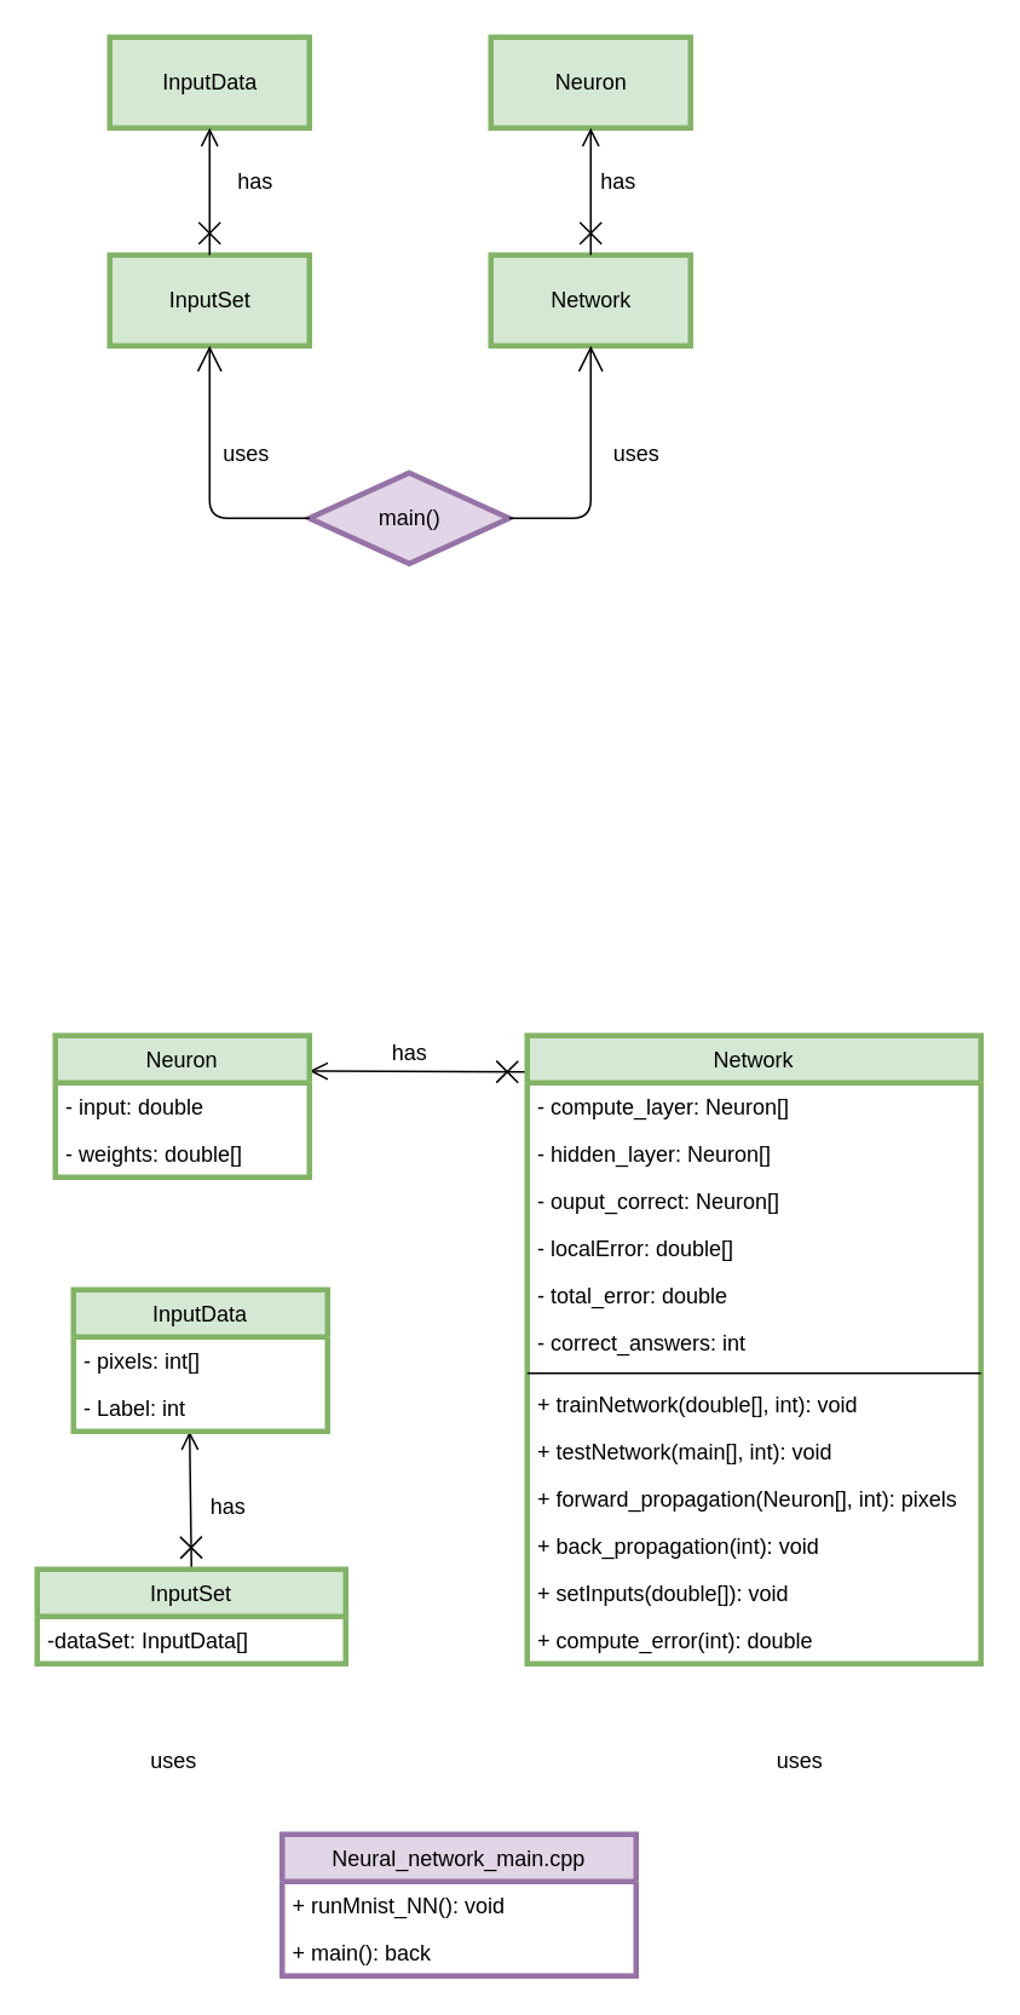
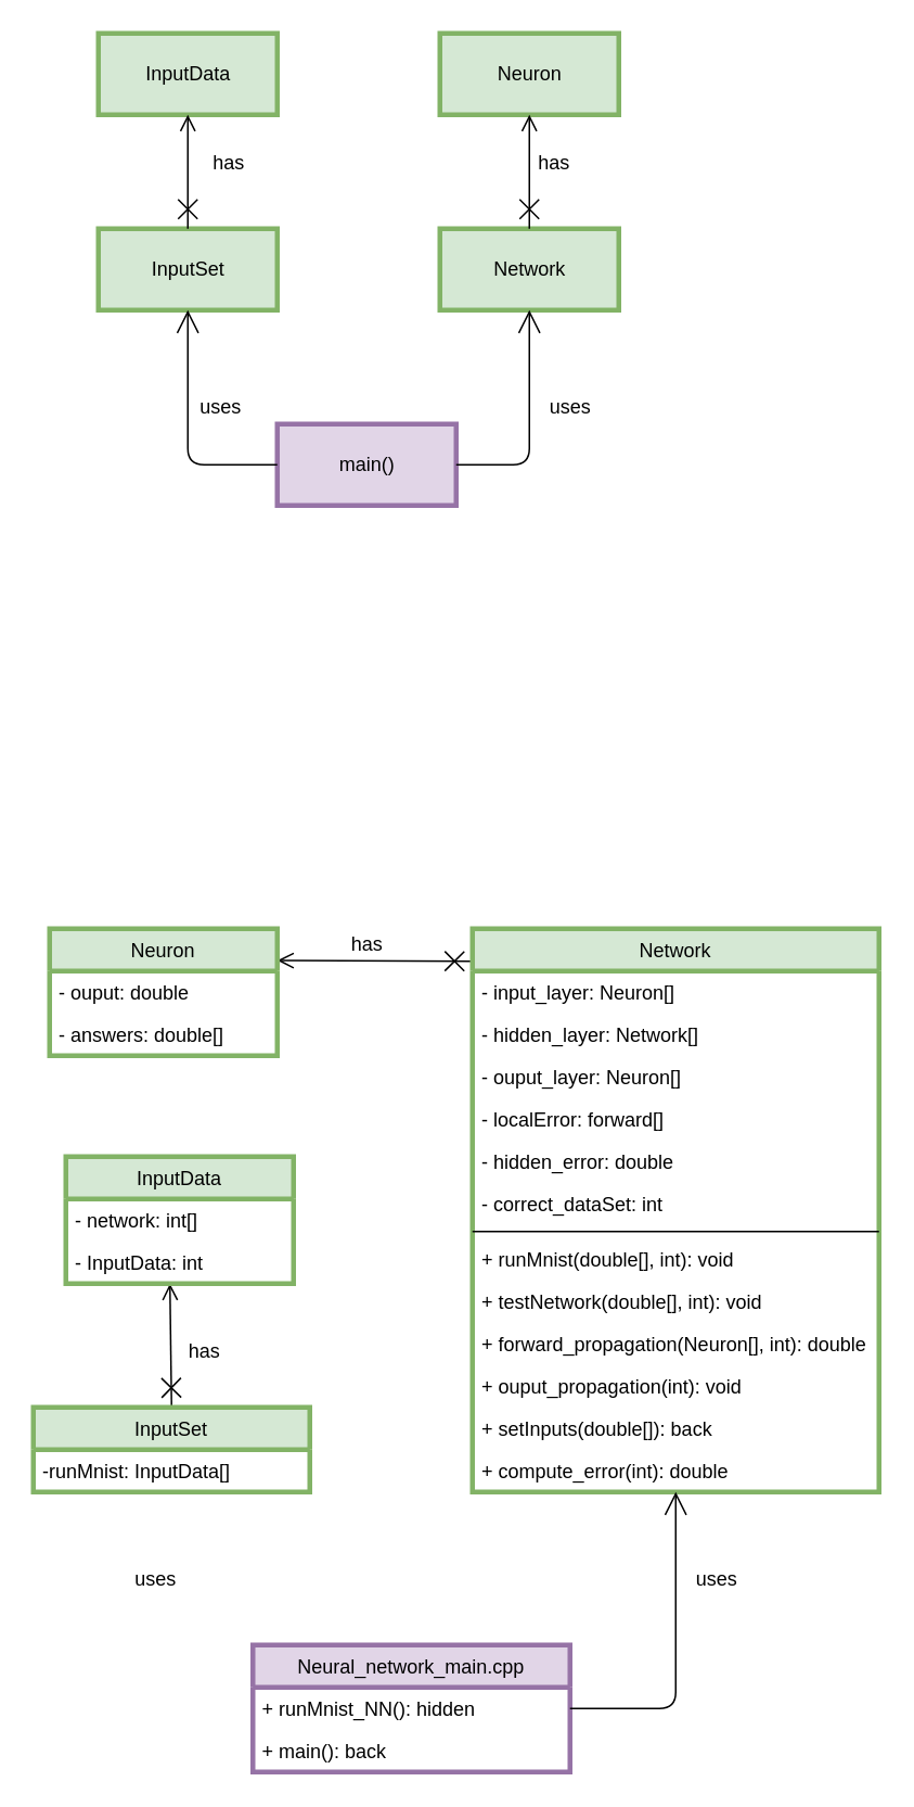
- <mxCell id="10" value="main()" style="rhombus;html=1;fillColor=#e1d5e7;strokeColor=#9673a6;strokeWidth=3;" vertex="1" parent="1"><mxGeometry x="170" y="260" width="110" height="50" as="geometry" /></mxCell>
+ <mxCell id="10" value="main()" style="html=1;fillColor=#e1d5e7;strokeColor=#9673a6;strokeWidth=3;" vertex="1" parent="1"><mxGeometry x="170" y="260" width="110" height="50" as="geometry" /></mxCell>
- <mxCell id="30" value="- input: double" style="text;strokeColor=none;fillColor=none;align=left;verticalAlign=top;spacingLeft=4;spacingRight=4;overflow=hidden;rotatable=0;points=[[0,0.5],[1,0.5]];portConstraint=eastwest;" vertex="1" parent="29"><mxGeometry y="26" width="140" height="26" as="geometry" /></mxCell>
+ <mxCell id="30" value="- ouput: double" style="text;strokeColor=none;fillColor=none;align=left;verticalAlign=top;spacingLeft=4;spacingRight=4;overflow=hidden;rotatable=0;points=[[0,0.5],[1,0.5]];portConstraint=eastwest;" vertex="1" parent="29"><mxGeometry y="26" width="140" height="26" as="geometry" /></mxCell>
- <mxCell id="16" value="- compute_layer: Neuron[]" style="text;strokeColor=none;fillColor=none;align=left;verticalAlign=top;spacingLeft=4;spacingRight=4;overflow=hidden;rotatable=0;points=[[0,0.5],[1,0.5]];portConstraint=eastwest;" vertex="1" parent="15"><mxGeometry y="26" width="250" height="26" as="geometry" /></mxCell>
+ <mxCell id="16" value="- input_layer: Neuron[]" style="text;strokeColor=none;fillColor=none;align=left;verticalAlign=top;spacingLeft=4;spacingRight=4;overflow=hidden;rotatable=0;points=[[0,0.5],[1,0.5]];portConstraint=eastwest;" vertex="1" parent="15"><mxGeometry y="26" width="250" height="26" as="geometry" /></mxCell>
- <mxCell id="31" value="- weights: double[]" style="text;strokeColor=none;fillColor=none;align=left;verticalAlign=top;spacingLeft=4;spacingRight=4;overflow=hidden;rotatable=0;points=[[0,0.5],[1,0.5]];portConstraint=eastwest;" vertex="1" parent="29"><mxGeometry y="52" width="140" height="26" as="geometry" /></mxCell>
+ <mxCell id="31" value="- answers: double[]" style="text;strokeColor=none;fillColor=none;align=left;verticalAlign=top;spacingLeft=4;spacingRight=4;overflow=hidden;rotatable=0;points=[[0,0.5],[1,0.5]];portConstraint=eastwest;" vertex="1" parent="29"><mxGeometry y="52" width="140" height="26" as="geometry" /></mxCell>
- <mxCell id="17" value="- hidden_layer: Neuron[]" style="text;strokeColor=none;fillColor=none;align=left;verticalAlign=top;spacingLeft=4;spacingRight=4;overflow=hidden;rotatable=0;points=[[0,0.5],[1,0.5]];portConstraint=eastwest;" vertex="1" parent="15"><mxGeometry y="52" width="250" height="26" as="geometry" /></mxCell>
+ <mxCell id="17" value="- hidden_layer: Network[]" style="text;strokeColor=none;fillColor=none;align=left;verticalAlign=top;spacingLeft=4;spacingRight=4;overflow=hidden;rotatable=0;points=[[0,0.5],[1,0.5]];portConstraint=eastwest;" vertex="1" parent="15"><mxGeometry y="52" width="250" height="26" as="geometry" /></mxCell>
- <mxCell id="18" value="- ouput_correct: Neuron[]" style="text;strokeColor=none;fillColor=none;align=left;verticalAlign=top;spacingLeft=4;spacingRight=4;overflow=hidden;rotatable=0;points=[[0,0.5],[1,0.5]];portConstraint=eastwest;" vertex="1" parent="15"><mxGeometry y="78" width="250" height="26" as="geometry" /></mxCell>
+ <mxCell id="18" value="- ouput_layer: Neuron[]" style="text;strokeColor=none;fillColor=none;align=left;verticalAlign=top;spacingLeft=4;spacingRight=4;overflow=hidden;rotatable=0;points=[[0,0.5],[1,0.5]];portConstraint=eastwest;" vertex="1" parent="15"><mxGeometry y="78" width="250" height="26" as="geometry" /></mxCell>
- <mxCell id="19" value="- localError: double[]" style="text;strokeColor=none;fillColor=none;align=left;verticalAlign=top;spacingLeft=4;spacingRight=4;overflow=hidden;rotatable=0;points=[[0,0.5],[1,0.5]];portConstraint=eastwest;" vertex="1" parent="15"><mxGeometry y="104" width="250" height="26" as="geometry" /></mxCell>
+ <mxCell id="19" value="- localError: forward[]" style="text;strokeColor=none;fillColor=none;align=left;verticalAlign=top;spacingLeft=4;spacingRight=4;overflow=hidden;rotatable=0;points=[[0,0.5],[1,0.5]];portConstraint=eastwest;" vertex="1" parent="15"><mxGeometry y="104" width="250" height="26" as="geometry" /></mxCell>
- <mxCell id="20" value="- total_error: double" style="text;strokeColor=none;fillColor=none;align=left;verticalAlign=top;spacingLeft=4;spacingRight=4;overflow=hidden;rotatable=0;points=[[0,0.5],[1,0.5]];portConstraint=eastwest;" vertex="1" parent="15"><mxGeometry y="130" width="250" height="26" as="geometry" /></mxCell>
+ <mxCell id="20" value="- hidden_error: double" style="text;strokeColor=none;fillColor=none;align=left;verticalAlign=top;spacingLeft=4;spacingRight=4;overflow=hidden;rotatable=0;points=[[0,0.5],[1,0.5]];portConstraint=eastwest;" vertex="1" parent="15"><mxGeometry y="130" width="250" height="26" as="geometry" /></mxCell>
- <mxCell id="21" value="- correct_answers: int" style="text;strokeColor=none;fillColor=none;align=left;verticalAlign=top;spacingLeft=4;spacingRight=4;overflow=hidden;rotatable=0;points=[[0,0.5],[1,0.5]];portConstraint=eastwest;" vertex="1" parent="15"><mxGeometry y="156" width="250" height="26" as="geometry" /></mxCell>
+ <mxCell id="21" value="- correct_dataSet: int" style="text;strokeColor=none;fillColor=none;align=left;verticalAlign=top;spacingLeft=4;spacingRight=4;overflow=hidden;rotatable=0;points=[[0,0.5],[1,0.5]];portConstraint=eastwest;" vertex="1" parent="15"><mxGeometry y="156" width="250" height="26" as="geometry" /></mxCell>
- <mxCell id="33" value="- pixels: int[]" style="text;strokeColor=none;fillColor=none;align=left;verticalAlign=top;spacingLeft=4;spacingRight=4;overflow=hidden;rotatable=0;points=[[0,0.5],[1,0.5]];portConstraint=eastwest;" parent="32" vertex="1"><mxGeometry y="26" width="140" height="26" as="geometry" /></mxCell>
+ <mxCell id="33" value="- network: int[]" style="text;strokeColor=none;fillColor=none;align=left;verticalAlign=top;spacingLeft=4;spacingRight=4;overflow=hidden;rotatable=0;points=[[0,0.5],[1,0.5]];portConstraint=eastwest;" parent="32" vertex="1"><mxGeometry y="26" width="140" height="26" as="geometry" /></mxCell>
- <mxCell id="23" value="+ trainNetwork(double[], int): void" style="text;strokeColor=none;fillColor=none;align=left;verticalAlign=top;spacingLeft=4;spacingRight=4;overflow=hidden;rotatable=0;points=[[0,0.5],[1,0.5]];portConstraint=eastwest;" vertex="1" parent="15"><mxGeometry y="190" width="250" height="26" as="geometry" /></mxCell>
+ <mxCell id="23" value="+ runMnist(double[], int): void" style="text;strokeColor=none;fillColor=none;align=left;verticalAlign=top;spacingLeft=4;spacingRight=4;overflow=hidden;rotatable=0;points=[[0,0.5],[1,0.5]];portConstraint=eastwest;" vertex="1" parent="15"><mxGeometry y="190" width="250" height="26" as="geometry" /></mxCell>
- <mxCell id="34" value="- Label: int" style="text;strokeColor=none;fillColor=none;align=left;verticalAlign=top;spacingLeft=4;spacingRight=4;overflow=hidden;rotatable=0;points=[[0,0.5],[1,0.5]];portConstraint=eastwest;" parent="32" vertex="1"><mxGeometry y="52" width="140" height="26" as="geometry" /></mxCell>
+ <mxCell id="34" value="- InputData: int" style="text;strokeColor=none;fillColor=none;align=left;verticalAlign=top;spacingLeft=4;spacingRight=4;overflow=hidden;rotatable=0;points=[[0,0.5],[1,0.5]];portConstraint=eastwest;" parent="32" vertex="1"><mxGeometry y="52" width="140" height="26" as="geometry" /></mxCell>
- <mxCell id="24" value="+ testNetwork(main[], int): void" style="text;strokeColor=none;fillColor=none;align=left;verticalAlign=top;spacingLeft=4;spacingRight=4;overflow=hidden;rotatable=0;points=[[0,0.5],[1,0.5]];portConstraint=eastwest;" vertex="1" parent="15"><mxGeometry y="216" width="250" height="26" as="geometry" /></mxCell>
+ <mxCell id="24" value="+ testNetwork(double[], int): void" style="text;strokeColor=none;fillColor=none;align=left;verticalAlign=top;spacingLeft=4;spacingRight=4;overflow=hidden;rotatable=0;points=[[0,0.5],[1,0.5]];portConstraint=eastwest;" vertex="1" parent="15"><mxGeometry y="216" width="250" height="26" as="geometry" /></mxCell>
- <mxCell id="25" value="+ forward_propagation(Neuron[], int): pixels" style="text;strokeColor=none;fillColor=none;align=left;verticalAlign=top;spacingLeft=4;spacingRight=4;overflow=hidden;rotatable=0;points=[[0,0.5],[1,0.5]];portConstraint=eastwest;" vertex="1" parent="15"><mxGeometry y="242" width="250" height="26" as="geometry" /></mxCell>
+ <mxCell id="25" value="+ forward_propagation(Neuron[], int): double" style="text;strokeColor=none;fillColor=none;align=left;verticalAlign=top;spacingLeft=4;spacingRight=4;overflow=hidden;rotatable=0;points=[[0,0.5],[1,0.5]];portConstraint=eastwest;" vertex="1" parent="15"><mxGeometry y="242" width="250" height="26" as="geometry" /></mxCell>
- <mxCell id="26" value="+ back_propagation(int): void" style="text;strokeColor=none;fillColor=none;align=left;verticalAlign=top;spacingLeft=4;spacingRight=4;overflow=hidden;rotatable=0;points=[[0,0.5],[1,0.5]];portConstraint=eastwest;" vertex="1" parent="15"><mxGeometry y="268" width="250" height="26" as="geometry" /></mxCell>
+ <mxCell id="26" value="+ ouput_propagation(int): void" style="text;strokeColor=none;fillColor=none;align=left;verticalAlign=top;spacingLeft=4;spacingRight=4;overflow=hidden;rotatable=0;points=[[0,0.5],[1,0.5]];portConstraint=eastwest;" vertex="1" parent="15"><mxGeometry y="268" width="250" height="26" as="geometry" /></mxCell>
- <mxCell id="27" value="+ setInputs(double[]): void" style="text;strokeColor=none;fillColor=none;align=left;verticalAlign=top;spacingLeft=4;spacingRight=4;overflow=hidden;rotatable=0;points=[[0,0.5],[1,0.5]];portConstraint=eastwest;" vertex="1" parent="15"><mxGeometry y="294" width="250" height="26" as="geometry" /></mxCell>
+ <mxCell id="27" value="+ setInputs(double[]): back" style="text;strokeColor=none;fillColor=none;align=left;verticalAlign=top;spacingLeft=4;spacingRight=4;overflow=hidden;rotatable=0;points=[[0,0.5],[1,0.5]];portConstraint=eastwest;" vertex="1" parent="15"><mxGeometry y="294" width="250" height="26" as="geometry" /></mxCell>
- <mxCell id="36" value="-dataSet: InputData[]" style="text;strokeColor=none;fillColor=none;align=left;verticalAlign=top;spacingLeft=4;spacingRight=4;overflow=hidden;rotatable=0;points=[[0,0.5],[1,0.5]];portConstraint=eastwest;" parent="35" vertex="1"><mxGeometry y="26" width="170" height="26" as="geometry" /></mxCell>
+ <mxCell id="36" value="-runMnist: InputData[]" style="text;strokeColor=none;fillColor=none;align=left;verticalAlign=top;spacingLeft=4;spacingRight=4;overflow=hidden;rotatable=0;points=[[0,0.5],[1,0.5]];portConstraint=eastwest;" parent="35" vertex="1"><mxGeometry y="26" width="170" height="26" as="geometry" /></mxCell>
+ <mxCell id="40" value="" style="endArrow=open;endFill=1;endSize=12;html=1;exitX=1;exitY=0.5;exitDx=0;exitDy=0;" edge="1" parent="1" source="37" target="28"><mxGeometry width="160" relative="1" as="geometry"><mxPoint x="400" y="1020" as="sourcePoint" /><mxPoint x="560" y="1020" as="targetPoint" /><Array as="points"><mxPoint x="415" y="1049" /></Array></mxGeometry></mxCell>
- <mxCell id="38" value="+ runMnist_NN(): void" style="text;strokeColor=none;fillColor=none;align=left;verticalAlign=top;spacingLeft=4;spacingRight=4;overflow=hidden;rotatable=0;points=[[0,0.5],[1,0.5]];portConstraint=eastwest;" vertex="1" parent="37"><mxGeometry y="26" width="195" height="26" as="geometry" /></mxCell>
+ <mxCell id="38" value="+ runMnist_NN(): hidden" style="text;strokeColor=none;fillColor=none;align=left;verticalAlign=top;spacingLeft=4;spacingRight=4;overflow=hidden;rotatable=0;points=[[0,0.5],[1,0.5]];portConstraint=eastwest;" vertex="1" parent="37"><mxGeometry y="26" width="195" height="26" as="geometry" /></mxCell>
